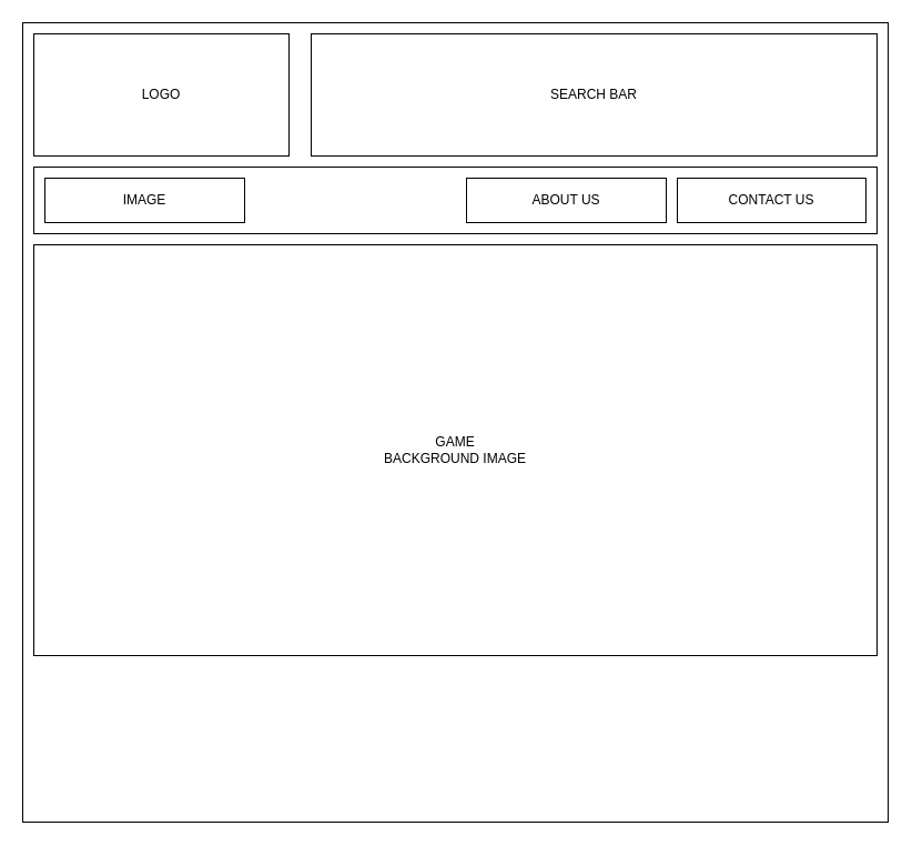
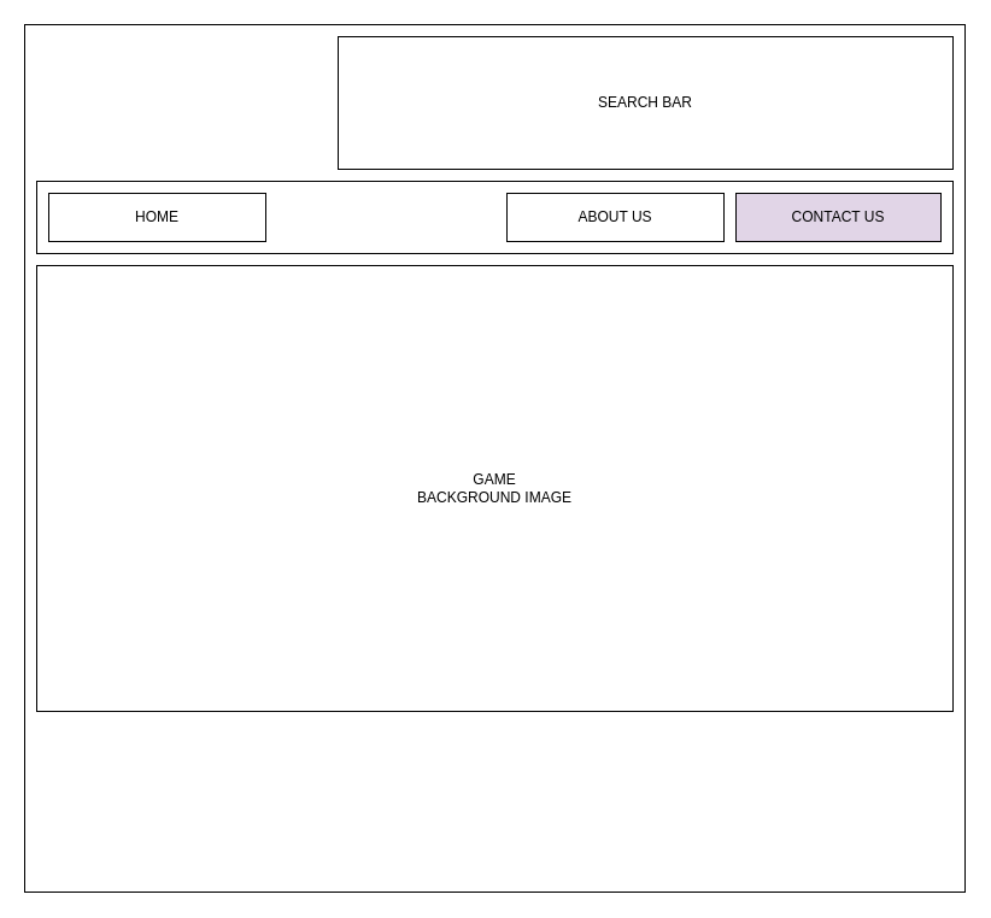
- <mxCell id="4" value="LOGO" style="rounded=0;whiteSpace=wrap;html=1;" parent="1" vertex="1"><mxGeometry x="30" y="30" width="230" height="110" as="geometry" /></mxCell>
- <mxCell id="7" value="IMAGE" style="rounded=0;whiteSpace=wrap;html=1;" parent="1" vertex="1"><mxGeometry x="40" y="160" width="180" height="40" as="geometry" /></mxCell>
+ <mxCell id="7" value="HOME" style="rounded=0;whiteSpace=wrap;html=1;" parent="1" vertex="1"><mxGeometry x="40" y="160" width="180" height="40" as="geometry" /></mxCell>
- <mxCell id="8" value="CONTACT US" style="rounded=0;whiteSpace=wrap;html=1;" parent="1" vertex="1"><mxGeometry x="610" y="160" width="170" height="40" as="geometry" /></mxCell>
+ <mxCell id="8" value="CONTACT US" style="rounded=0;whiteSpace=wrap;html=1;fillColor=#e1d5e7;" parent="1" vertex="1"><mxGeometry x="610" y="160" width="170" height="40" as="geometry" /></mxCell>
